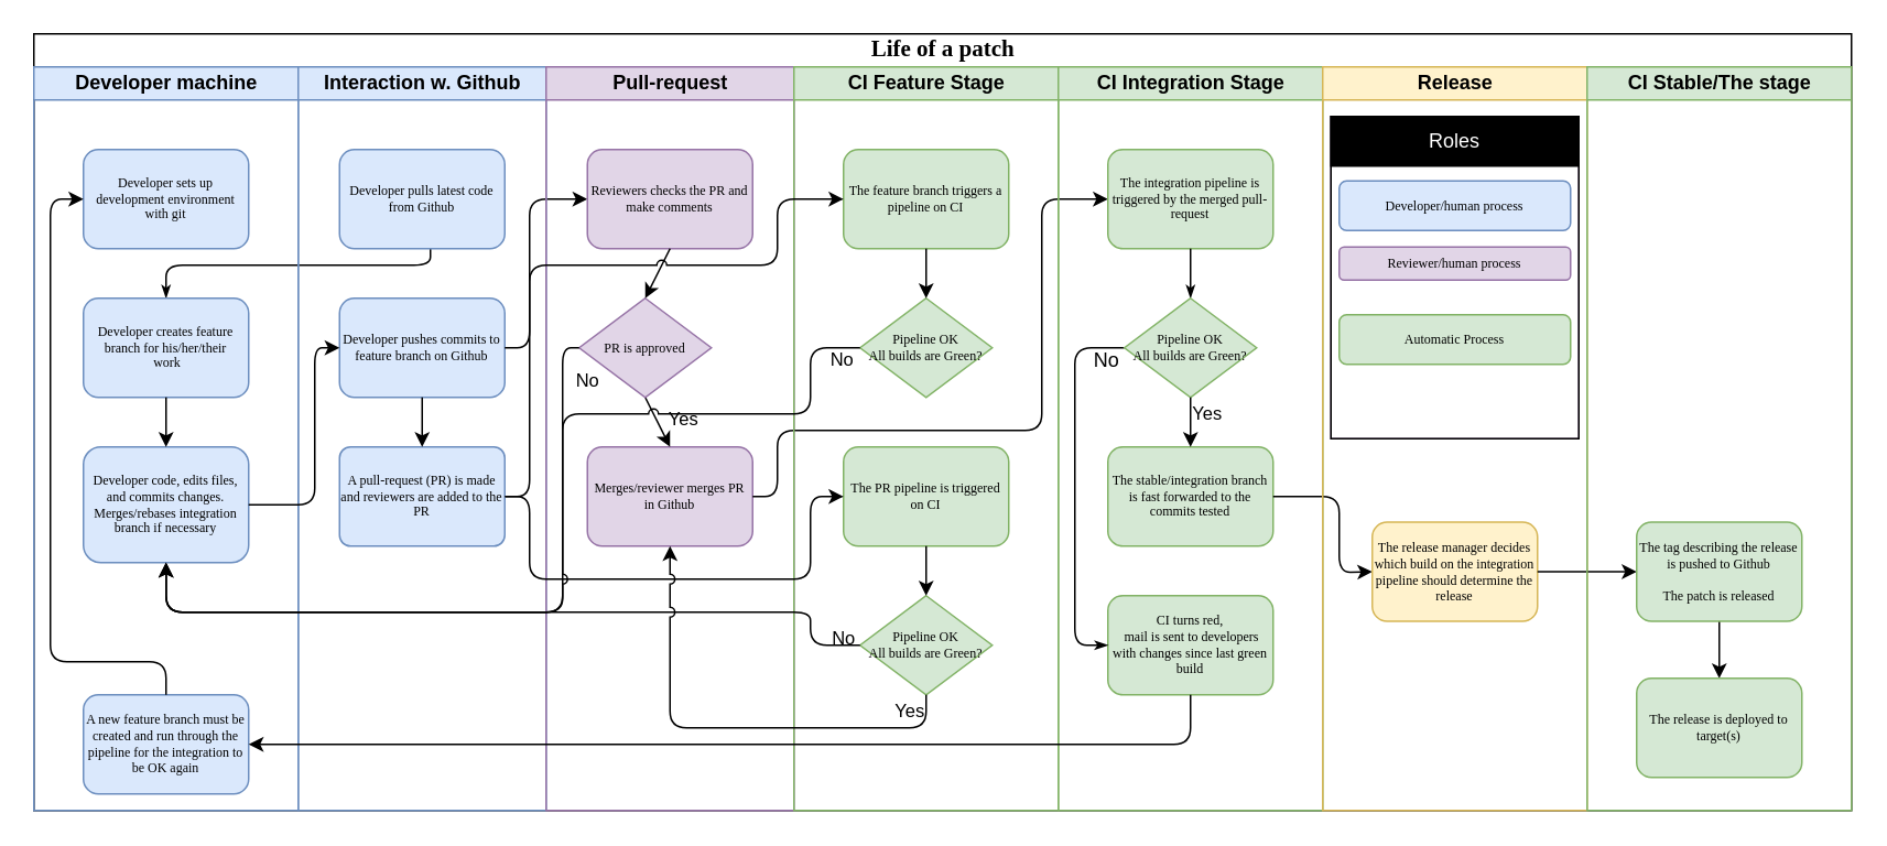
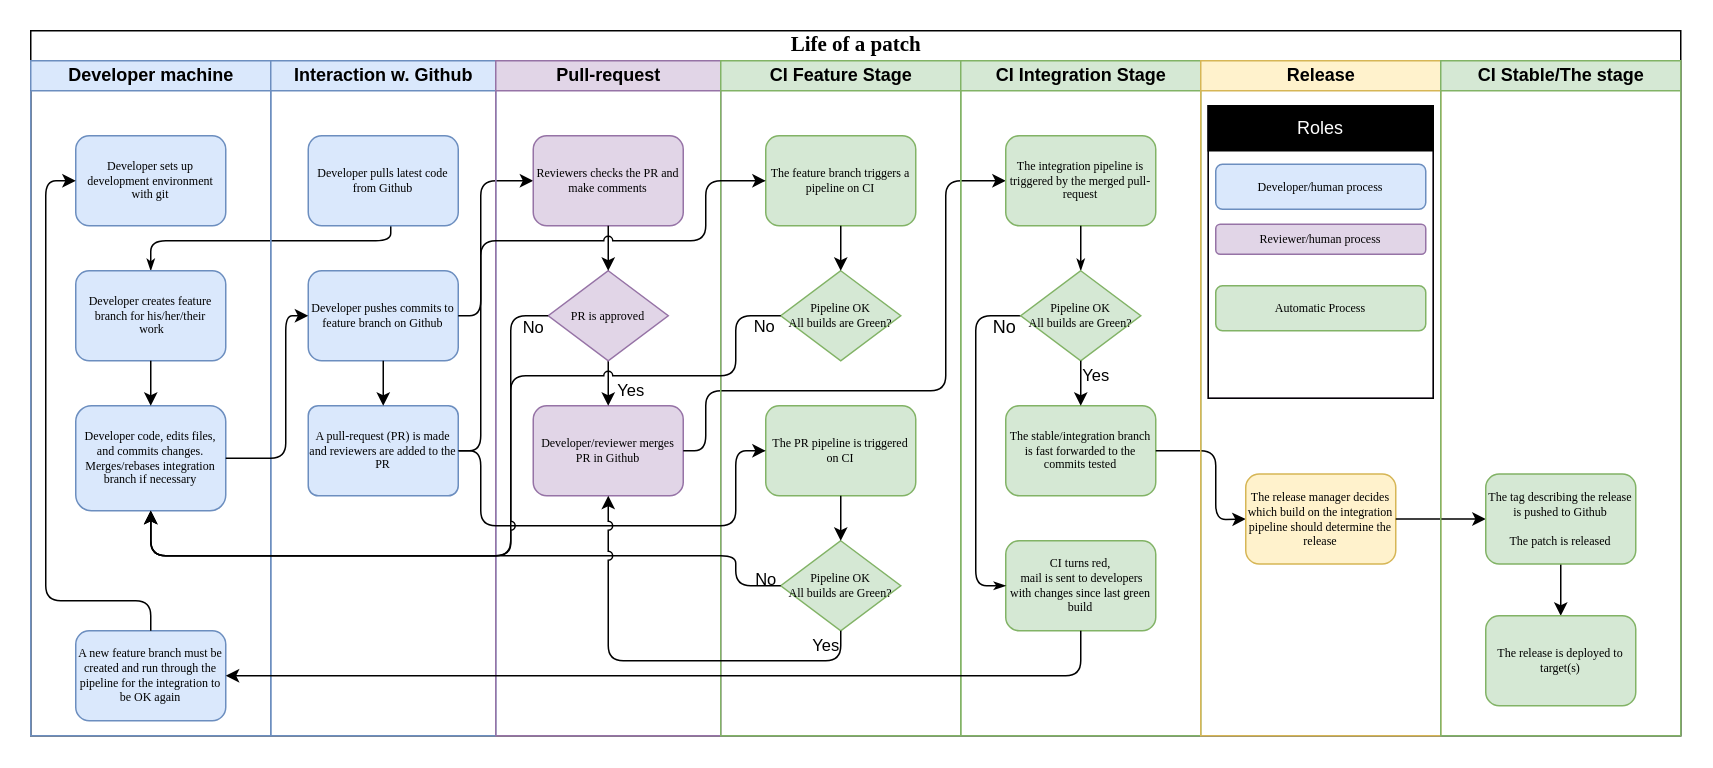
- <mxCell id="23" value="&lt;div&gt;PR is approved&lt;/div&gt;" style="rhombus;whiteSpace=wrap;html=1;rounded=0;shadow=0;labelBackgroundColor=none;strokeColor=#9673A6;strokeWidth=1;fillColor=#E1D5E7;fontFamily=Verdana;fontSize=8;fontColor=#000000;align=center;" parent="19" vertex="1"><mxGeometry x="20" y="140" width="80" height="60" as="geometry" /></mxCell>
+ <mxCell id="23" value="&lt;div&gt;PR is approved&lt;/div&gt;" style="rhombus;whiteSpace=wrap;html=1;rounded=0;shadow=0;labelBackgroundColor=none;strokeColor=#9673A6;strokeWidth=1;fillColor=#E1D5E7;fontFamily=Verdana;fontSize=8;fontColor=#000000;align=center;" parent="19" vertex="1"><mxGeometry x="35" y="140" width="80" height="60" as="geometry" /></mxCell>
- <mxCell id="21" value="&lt;div&gt;Merges/reviewer merges PR in Github&lt;/div&gt;" style="rounded=1;whiteSpace=wrap;html=1;shadow=0;labelBackgroundColor=none;strokeColor=#9673A6;strokeWidth=1;fillColor=#E1D5E7;fontFamily=Verdana;fontSize=8;fontColor=#000000;align=center;" parent="19" vertex="1"><mxGeometry x="25" y="230" width="100" height="60" as="geometry" /></mxCell>
+ <mxCell id="21" value="&lt;div&gt;Developer/reviewer merges PR in Github&lt;/div&gt;" style="rounded=1;whiteSpace=wrap;html=1;shadow=0;labelBackgroundColor=none;strokeColor=#9673A6;strokeWidth=1;fillColor=#E1D5E7;fontFamily=Verdana;fontSize=8;fontColor=#000000;align=center;" parent="19" vertex="1"><mxGeometry x="25" y="230" width="100" height="60" as="geometry" /></mxCell>
